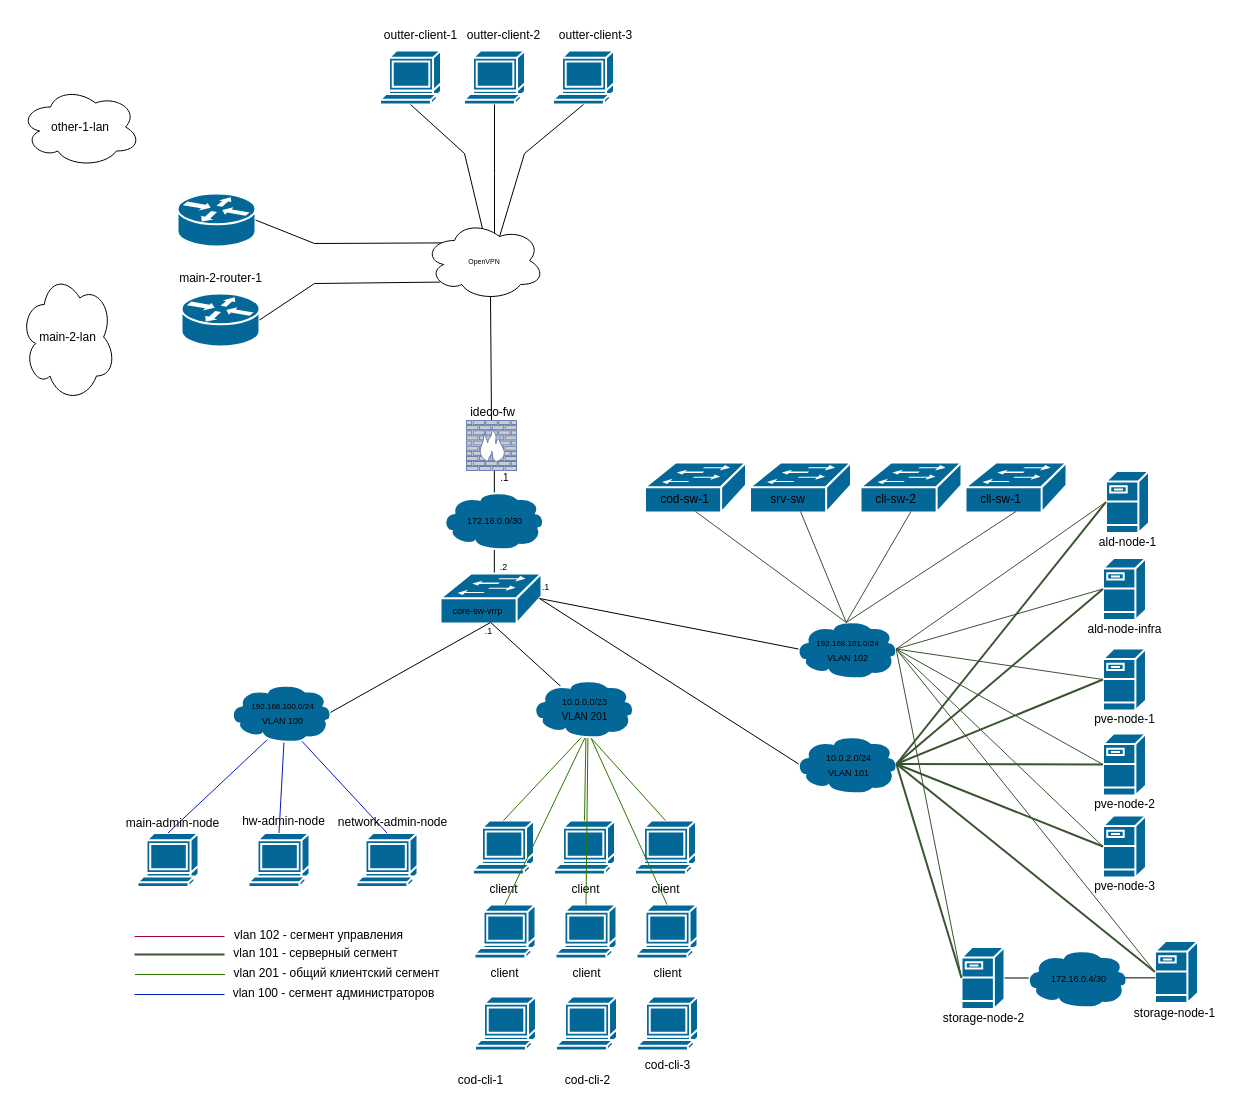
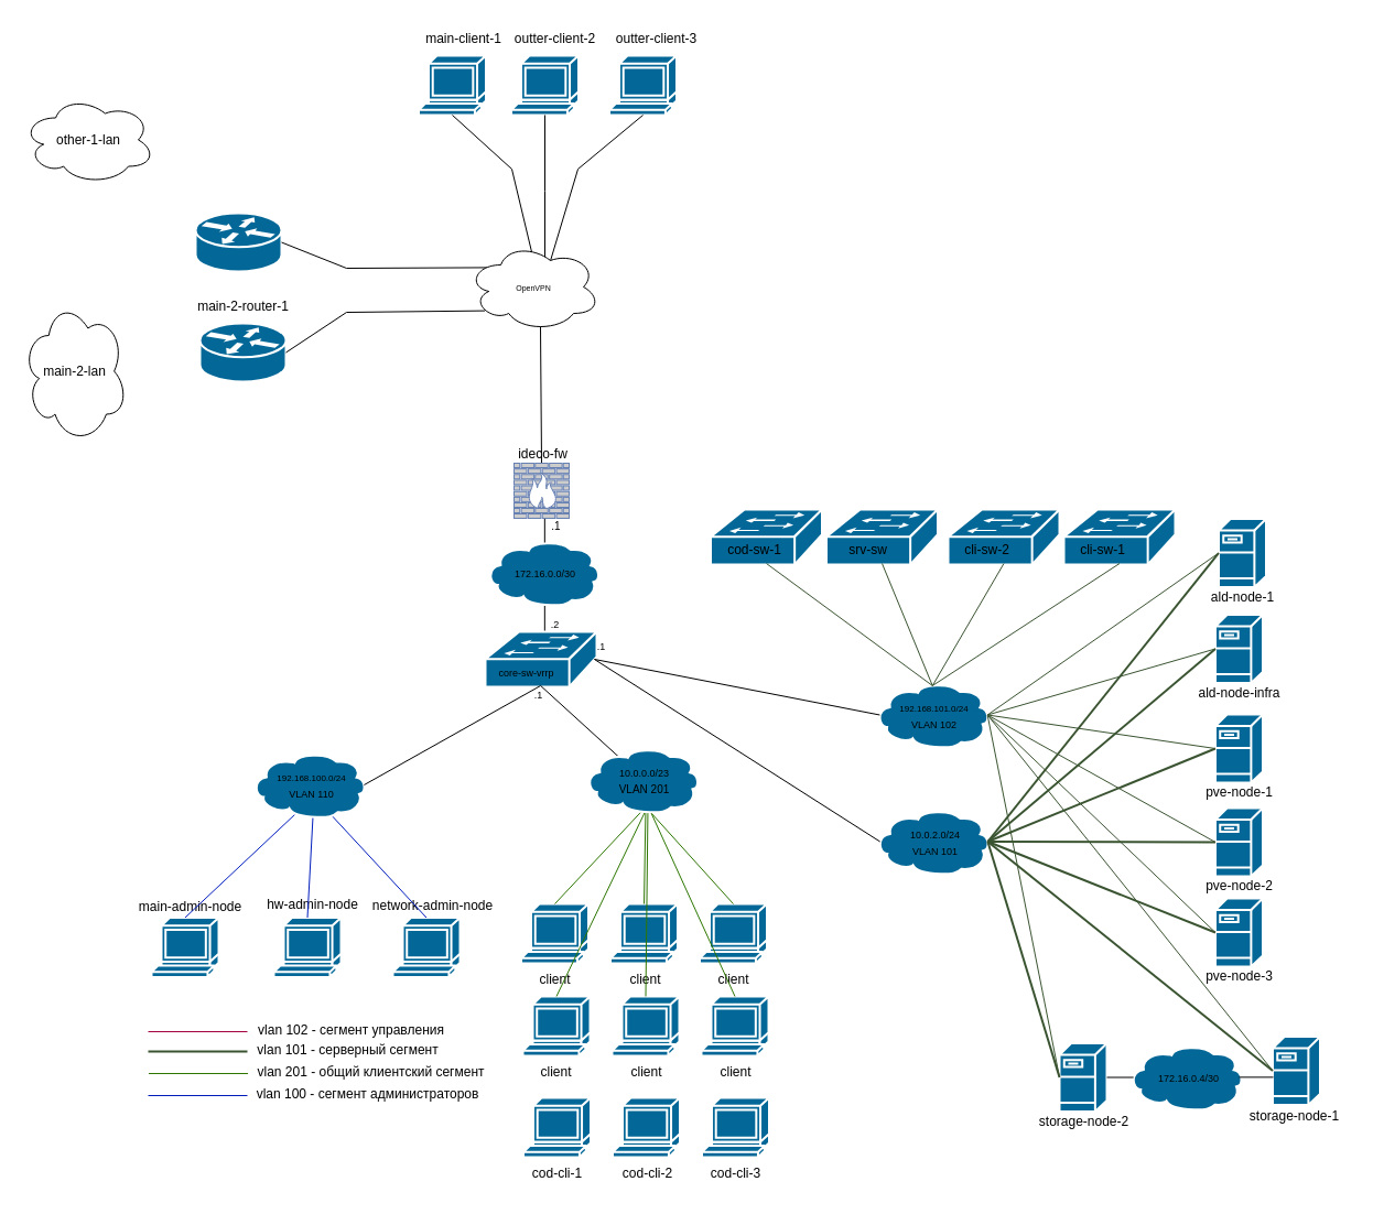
- <mxCell id="64" value="outter-client-1" style="text;html=1;align=center;verticalAlign=middle;resizable=0;points=[];autosize=1;strokeColor=none;fillColor=none;" parent="1" vertex="1"><mxGeometry x="369.5" y="20" width="100" height="30" as="geometry" /></mxCell>
+ <mxCell id="64" value="main-client-1" style="text;html=1;align=center;verticalAlign=middle;resizable=0;points=[];autosize=1;strokeColor=none;fillColor=none;" parent="1" vertex="1"><mxGeometry x="369.5" y="20" width="100" height="30" as="geometry" /></mxCell>
- <mxCell id="88" value="&lt;font style=&quot;font-size: 8px;&quot;&gt;192.168.100.0/24&lt;/font&gt;&lt;br&gt;&lt;div&gt;&lt;font style=&quot;font-size: 9px;&quot;&gt;VLAN 100&lt;/font&gt;&lt;/div&gt;" style="text;html=1;align=center;verticalAlign=middle;resizable=0;points=[];autosize=1;strokeColor=none;fillColor=none;" parent="1" vertex="1"><mxGeometry x="236.5" y="692" width="90" height="40" as="geometry" /></mxCell>
+ <mxCell id="88" value="&lt;font style=&quot;font-size: 8px;&quot;&gt;192.168.100.0/24&lt;/font&gt;&lt;br&gt;&lt;div&gt;&lt;font style=&quot;font-size: 9px;&quot;&gt;VLAN 110&lt;/font&gt;&lt;/div&gt;" style="text;html=1;align=center;verticalAlign=middle;resizable=0;points=[];autosize=1;strokeColor=none;fillColor=none;" parent="1" vertex="1"><mxGeometry x="236.5" y="692" width="90" height="40" as="geometry" /></mxCell>
- <mxCell id="27" value="cod-cli-1" style="text;html=1;align=center;verticalAlign=middle;resizable=0;points=[];autosize=1;strokeColor=none;fillColor=none;" parent="1" vertex="1"><mxGeometry x="444.5" y="1065" width="70" height="30" as="geometry" /></mxCell>
+ <mxCell id="27" value="cod-cli-1" style="text;html=1;align=center;verticalAlign=middle;resizable=0;points=[];autosize=1;strokeColor=none;fillColor=none;" parent="1" vertex="1"><mxGeometry x="469.5" y="1050" width="70" height="30" as="geometry" /></mxCell>
- <mxCell id="28" value="cod-cli-2" style="text;html=1;align=center;verticalAlign=middle;resizable=0;points=[];autosize=1;strokeColor=none;fillColor=none;" parent="1" vertex="1"><mxGeometry x="551.5" y="1065" width="70" height="30" as="geometry" /></mxCell>
+ <mxCell id="28" value="cod-cli-2" style="text;html=1;align=center;verticalAlign=middle;resizable=0;points=[];autosize=1;strokeColor=none;fillColor=none;" parent="1" vertex="1"><mxGeometry x="551.5" y="1050" width="70" height="30" as="geometry" /></mxCell>
